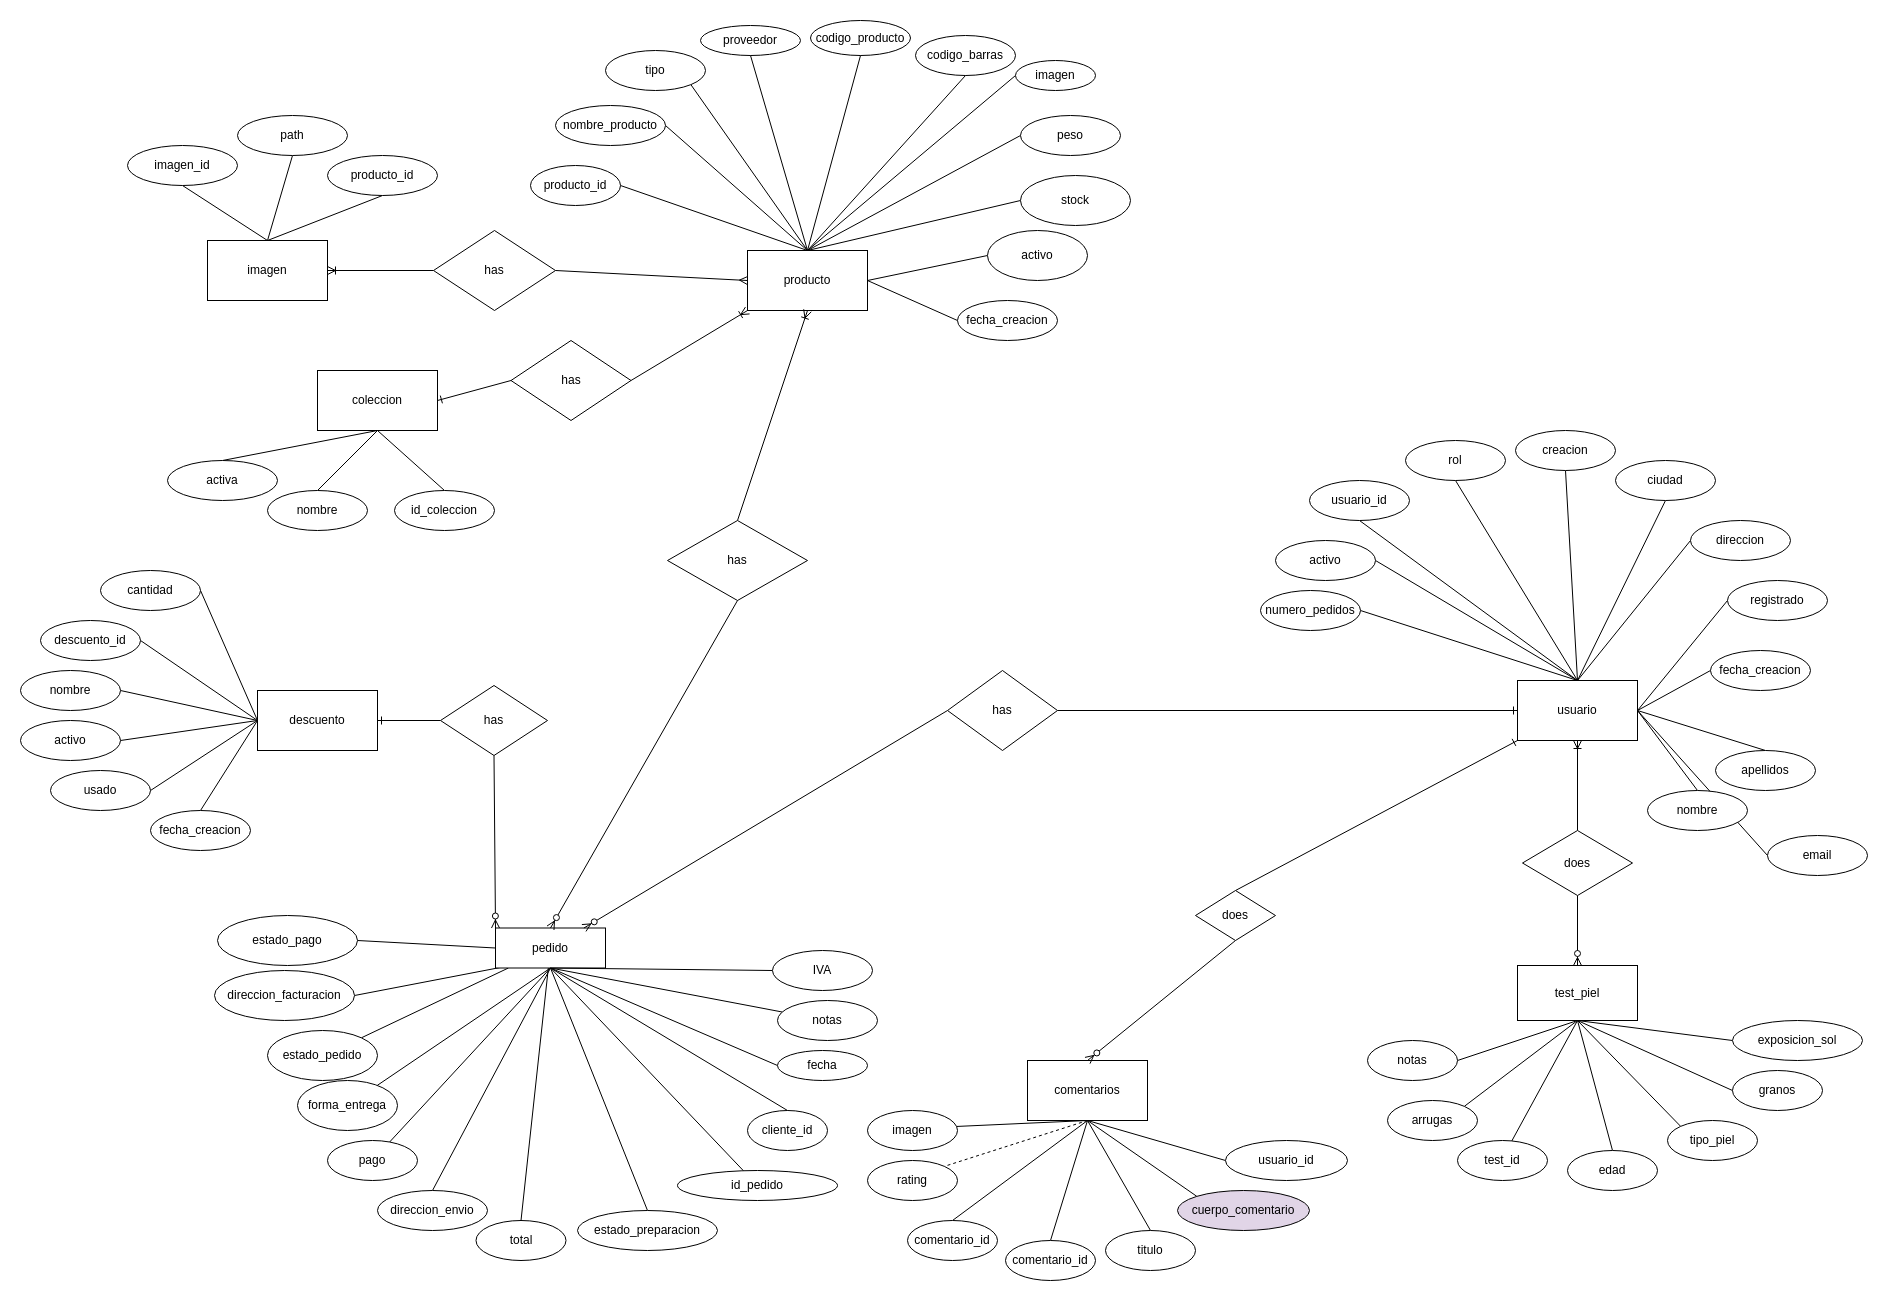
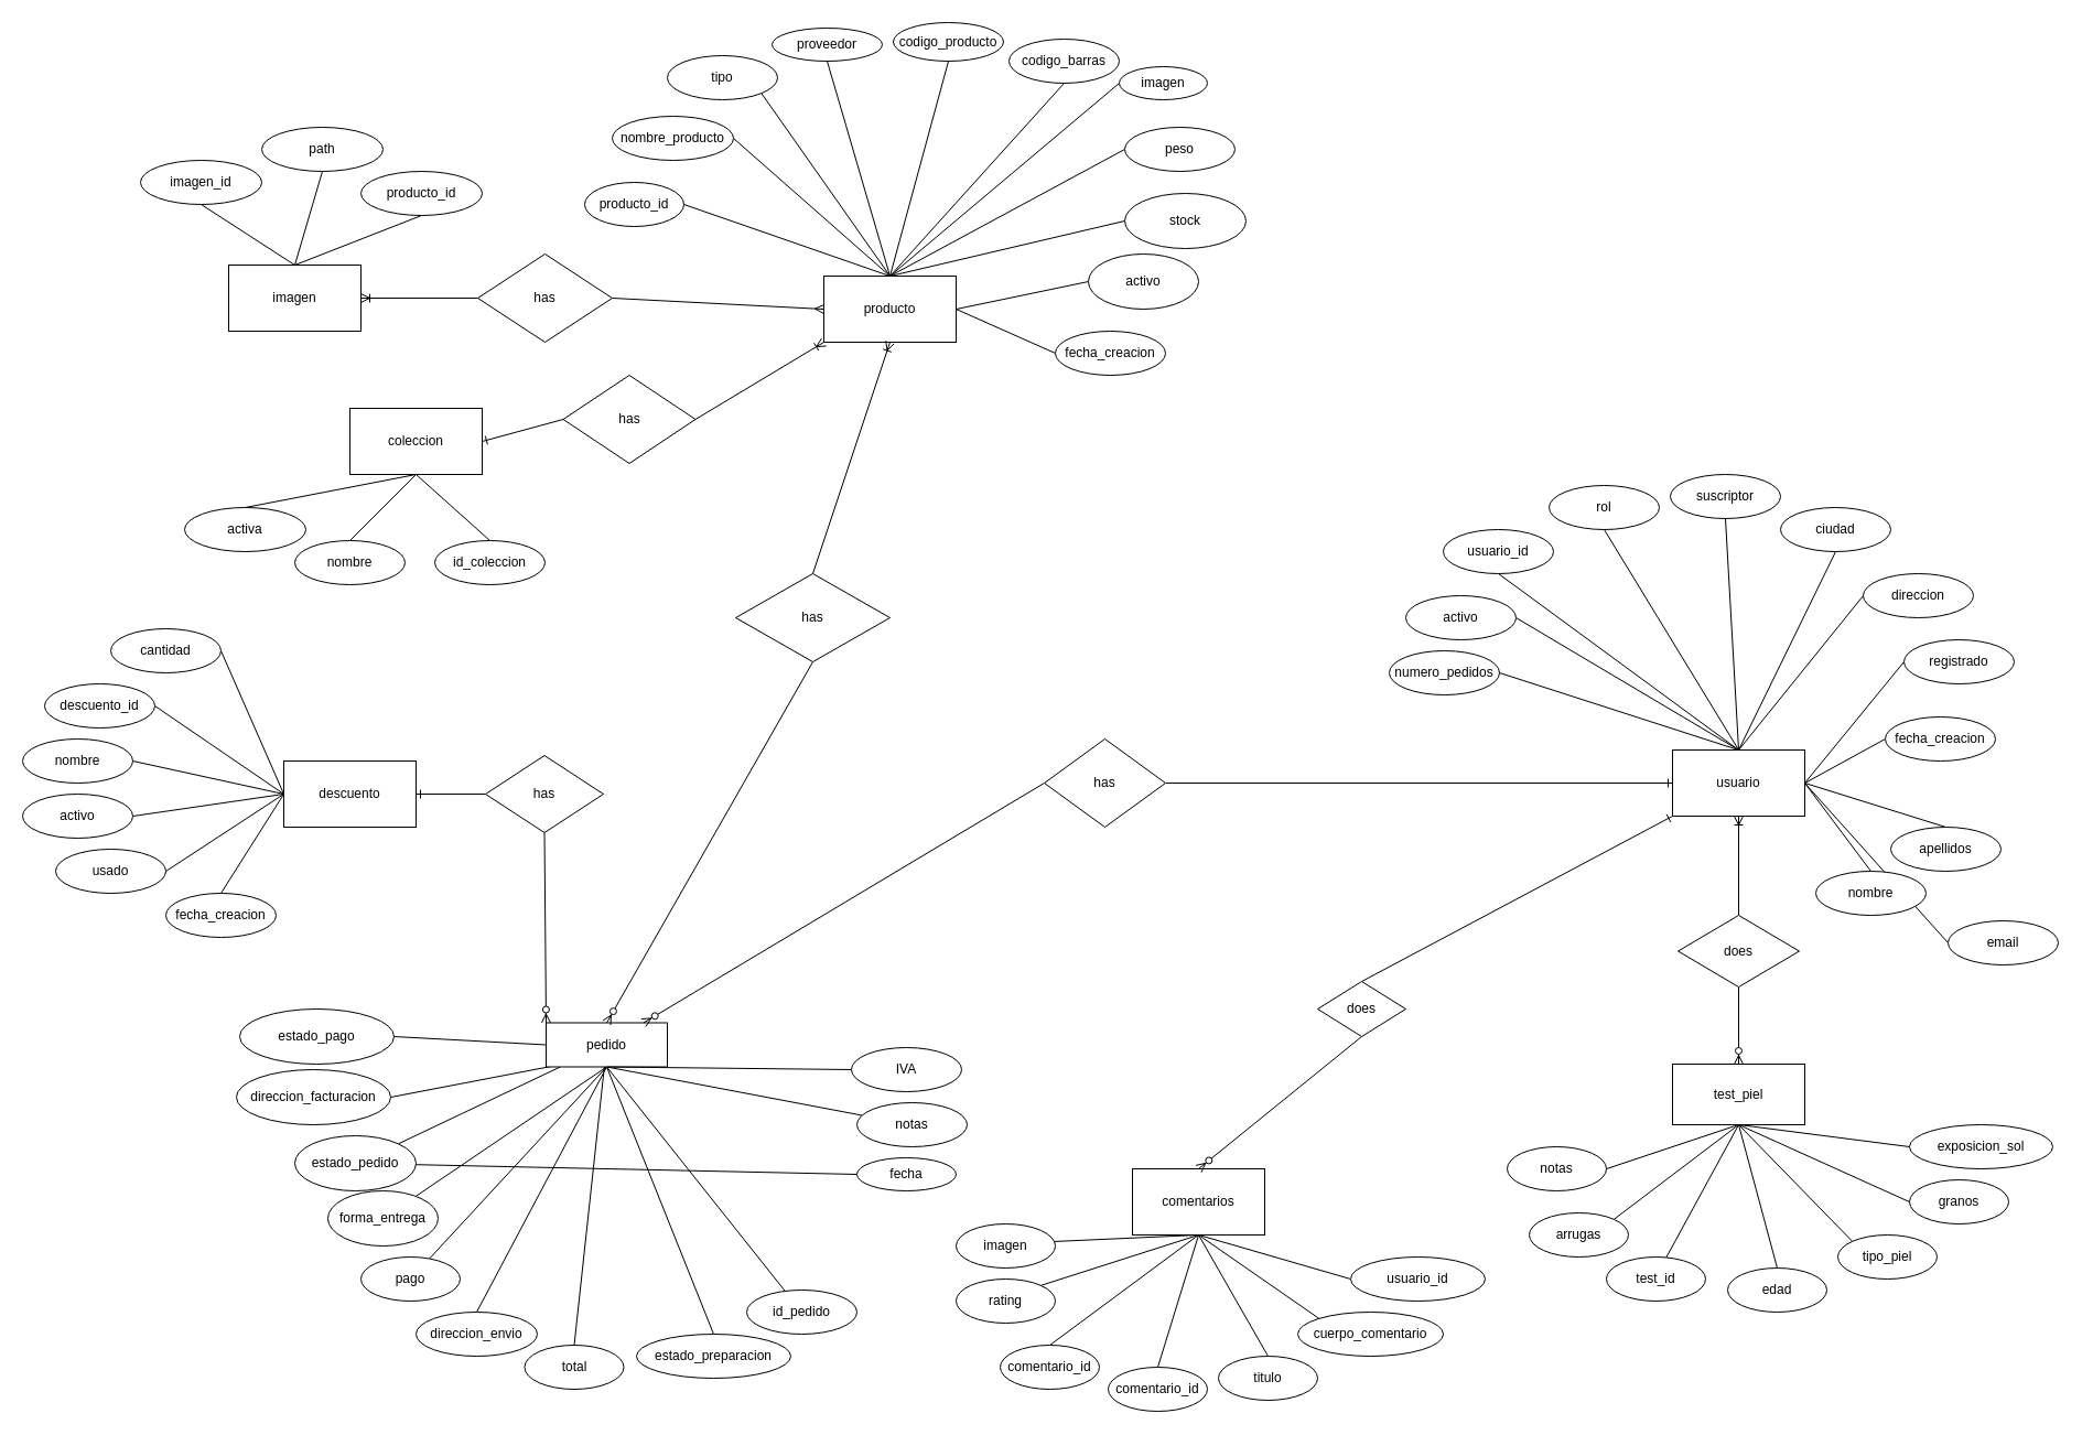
- <mxCell id="68" value="creacion" style="ellipse;whiteSpace=wrap;html=1;" vertex="1" parent="1"><mxGeometry x="1515" y="430" width="100" height="40" as="geometry" /></mxCell>
+ <mxCell id="68" value="suscriptor" style="ellipse;whiteSpace=wrap;html=1;" vertex="1" parent="1"><mxGeometry x="1515" y="430" width="100" height="40" as="geometry" /></mxCell>
- <mxCell id="19" style="edgeStyle=none;rounded=0;orthogonalLoop=1;jettySize=auto;html=1;exitX=0;exitY=0.5;exitDx=0;exitDy=0;entryX=0.5;entryY=1;entryDx=0;entryDy=0;endArrow=none;endFill=0;" edge="1" parent="1" source="20" target="17"><mxGeometry relative="1" as="geometry" /></mxCell>
+ <mxCell id="19" style="edgeStyle=none;rounded=0;orthogonalLoop=1;jettySize=auto;html=1;exitX=0;exitY=0.5;exitDx=0;exitDy=0;endArrow=none;endFill=0;" edge="1" parent="1" source="20" target="147"><mxGeometry relative="1" as="geometry" /></mxCell>
- <mxCell id="38" style="rounded=0;orthogonalLoop=1;jettySize=auto;html=1;endArrow=none;endFill=0;exitX=0.5;exitY=1;exitDx=0;exitDy=0;entryX=0.5;entryY=0;entryDx=0;entryDy=0;" edge="1" parent="1" source="17" target="21"><mxGeometry relative="1" as="geometry"><mxPoint x="510.658" y="1067.96" as="targetPoint" /><mxPoint x="570" y="987.5" as="sourcePoint" /></mxGeometry></mxCell>
- <mxCell id="21" value="cliente_id" style="ellipse;whiteSpace=wrap;html=1;" vertex="1" parent="1"><mxGeometry x="747" y="1110" width="80" height="40" as="geometry" /></mxCell>
- <mxCell id="110" style="edgeStyle=none;rounded=0;orthogonalLoop=1;jettySize=auto;html=1;exitX=0.5;exitY=1;exitDx=0;exitDy=0;entryX=1;entryY=0;entryDx=0;entryDy=0;endArrow=none;endFill=0;dashed=1;" edge="1" parent="1" source="117" target="125"><mxGeometry relative="1" as="geometry" /></mxCell>
+ <mxCell id="110" style="edgeStyle=none;rounded=0;orthogonalLoop=1;jettySize=auto;html=1;exitX=0.5;exitY=1;exitDx=0;exitDy=0;entryX=1;entryY=0;entryDx=0;entryDy=0;endArrow=none;endFill=0;" edge="1" parent="1" source="117" target="125"><mxGeometry relative="1" as="geometry" /></mxCell>
- <mxCell id="18" value="id_pedido" style="ellipse;whiteSpace=wrap;html=1;" vertex="1" parent="1"><mxGeometry x="677" y="1170" width="160" height="30" as="geometry" /></mxCell>
+ <mxCell id="18" value="id_pedido" style="ellipse;whiteSpace=wrap;html=1;" vertex="1" parent="1"><mxGeometry x="677" y="1170" width="100" height="40" as="geometry" /></mxCell>
- <mxCell id="123" value="cuerpo_comentario" style="ellipse;whiteSpace=wrap;html=1;fillColor=#e1d5e7;" vertex="1" parent="1"><mxGeometry x="1177" y="1190" width="132" height="40" as="geometry" /></mxCell>
+ <mxCell id="123" value="cuerpo_comentario" style="ellipse;whiteSpace=wrap;html=1;" vertex="1" parent="1"><mxGeometry x="1177" y="1190" width="132" height="40" as="geometry" /></mxCell>
